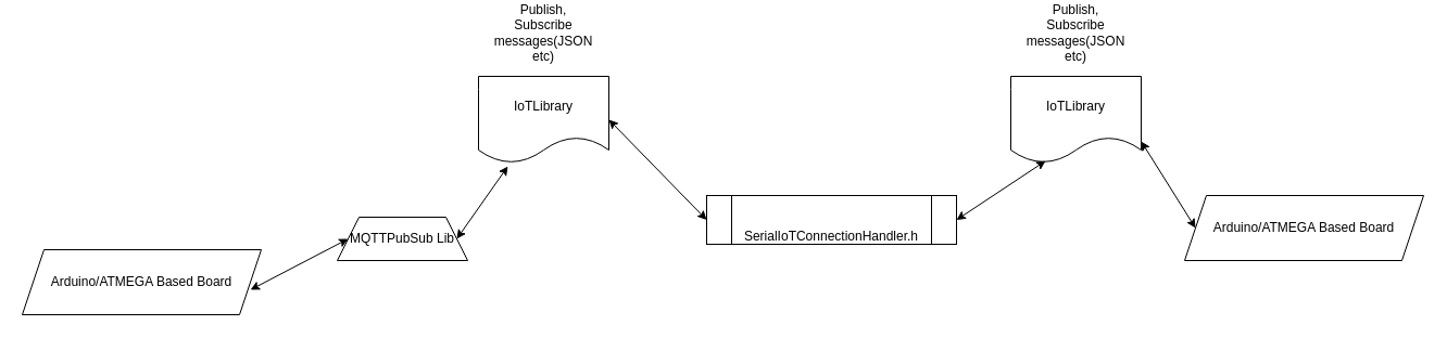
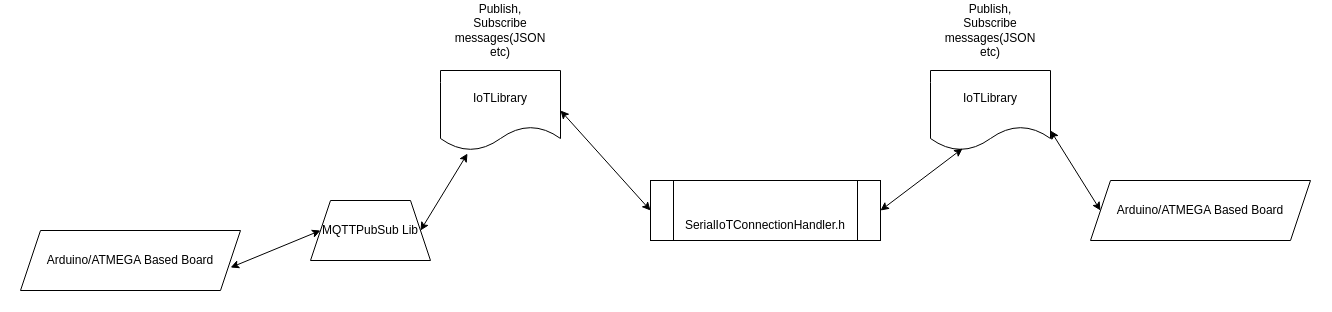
- <mxCell id="2" value="&lt;br/&gt;&lt;br/&gt;&lt;p style=&quot;margin-top: 0px ; margin-bottom: 0px ; margin-left: 0px ; margin-right: 0px ; text-indent: 0px&quot;&gt;SerialIoTConnectionHandler.h&lt;/p&gt;" style="shape=process;whiteSpace=wrap;html=1;backgroundOutline=1;" vertex="1" parent="1"><mxGeometry x="650" y="180" width="230" height="45" as="geometry" /></mxCell>
+ <mxCell id="2" value="&lt;br/&gt;&lt;br/&gt;&lt;p style=&quot;margin-top: 0px ; margin-bottom: 0px ; margin-left: 0px ; margin-right: 0px ; text-indent: 0px&quot;&gt;SerialIoTConnectionHandler.h&lt;/p&gt;" style="shape=process;whiteSpace=wrap;html=1;backgroundOutline=1;" vertex="1" parent="1"><mxGeometry x="650" y="180" width="230" height="60" as="geometry" /></mxCell>
- <mxCell id="10" value="MQTTPubSub Lib" style="shape=trapezoid;perimeter=trapezoidPerimeter;whiteSpace=wrap;html=1;fixedSize=1;" vertex="1" parent="1"><mxGeometry x="310" y="200" width="120" height="40" as="geometry" /></mxCell>
+ <mxCell id="10" value="MQTTPubSub Lib" style="shape=trapezoid;perimeter=trapezoidPerimeter;whiteSpace=wrap;html=1;fixedSize=1;" vertex="1" parent="1"><mxGeometry x="310" y="200" width="120" height="60" as="geometry" /></mxCell>
